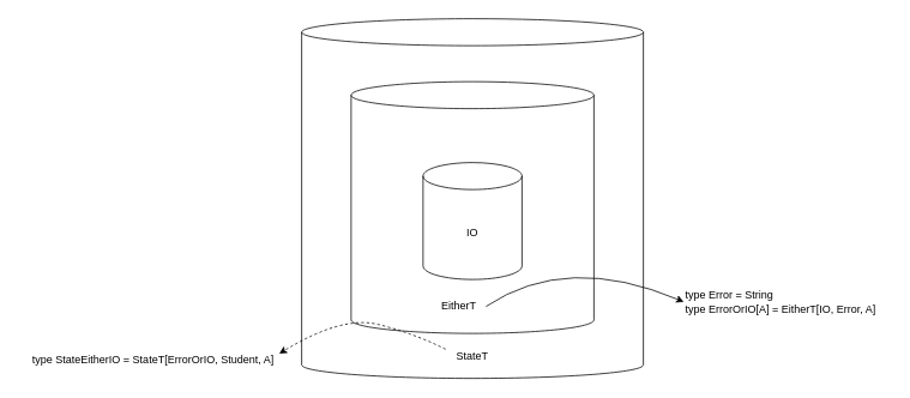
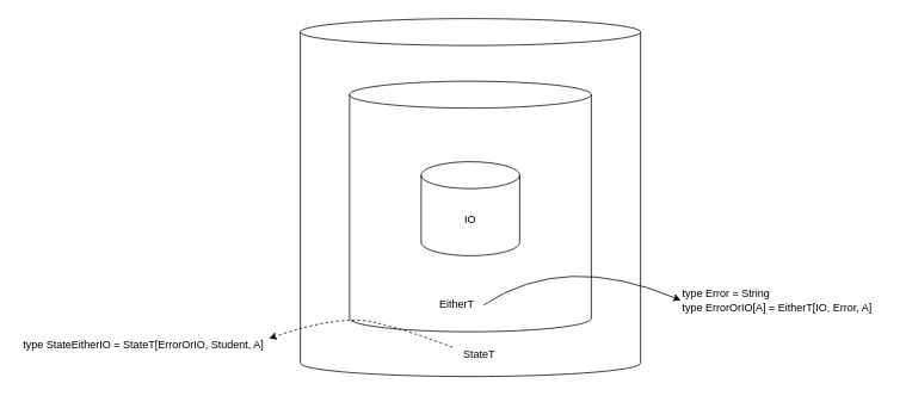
- <mxCell id="4" value="IO" style="shape=cylinder3;whiteSpace=wrap;html=1;boundedLbl=1;backgroundOutline=1;size=15;" vertex="1" parent="1"><mxGeometry x="470" y="180" width="110" height="130" as="geometry" /></mxCell>
+ <mxCell id="4" value="IO" style="shape=cylinder3;whiteSpace=wrap;html=1;boundedLbl=1;backgroundOutline=1;size=15;" vertex="1" parent="1"><mxGeometry x="470" y="180" width="110" height="105" as="geometry" /></mxCell>
- <mxCell id="6" value="StateT" style="text;html=1;strokeColor=none;fillColor=none;align=center;verticalAlign=middle;whiteSpace=wrap;rounded=0;" vertex="1" parent="1"><mxGeometry x="495" y="380" width="60" height="30" as="geometry" /></mxCell>
+ <mxCell id="6" value="StateT" style="text;html=1;strokeColor=none;fillColor=none;align=center;verticalAlign=middle;whiteSpace=wrap;rounded=0;" vertex="1" parent="1"><mxGeometry x="505" y="380" width="60" height="30" as="geometry" /></mxCell>
- <mxCell id="8" value="type StateEitherIO = StateT[ErrorOrIO, Student, A]" style="text;html=1;strokeColor=none;fillColor=none;align=center;verticalAlign=middle;whiteSpace=wrap;rounded=0;" vertex="1" parent="1"><mxGeometry x="30" y="385" width="280" height="30" as="geometry" /></mxCell>
+ <mxCell id="8" value="type StateEitherIO = StateT[ErrorOrIO, Student, A]" style="text;html=1;strokeColor=none;fillColor=none;align=center;verticalAlign=middle;whiteSpace=wrap;rounded=0;" vertex="1" parent="1"><mxGeometry x="20" y="370" width="280" height="30" as="geometry" /></mxCell>
